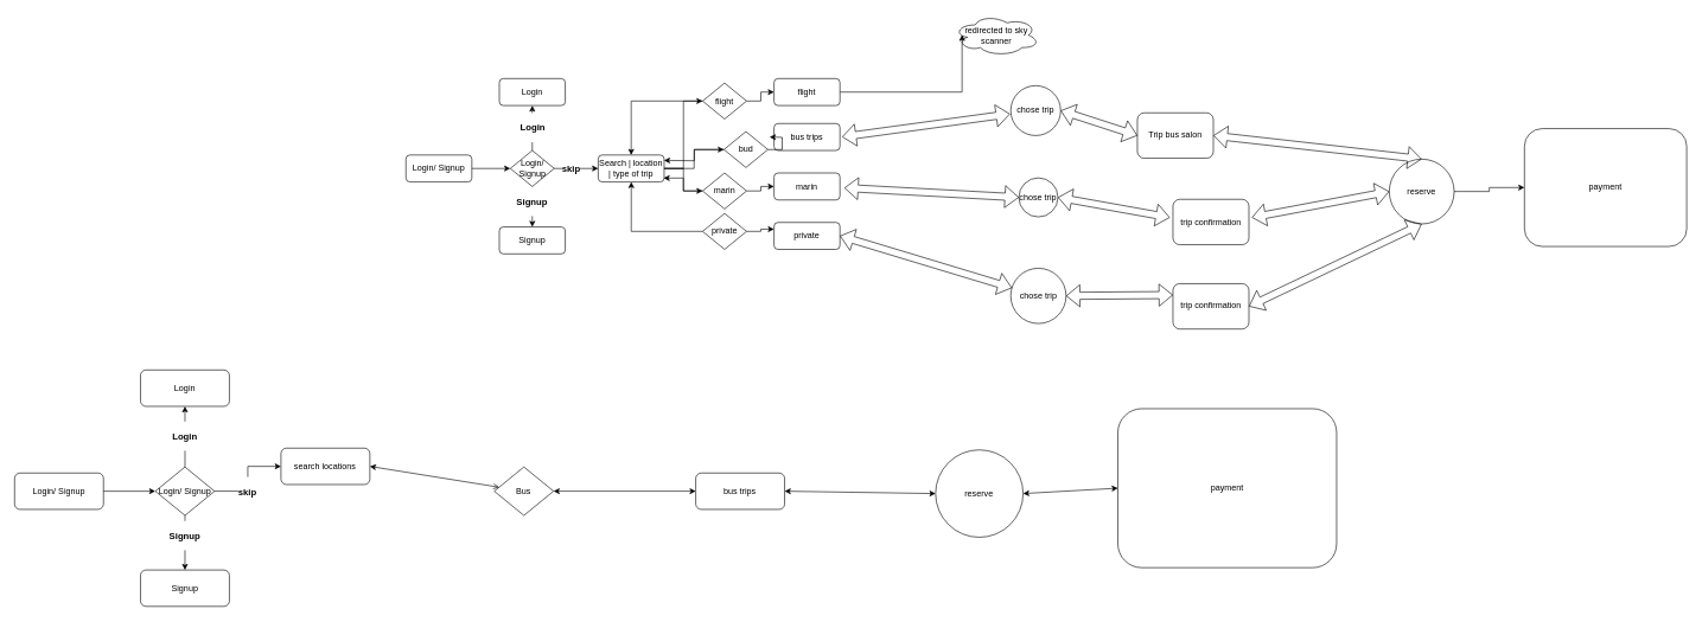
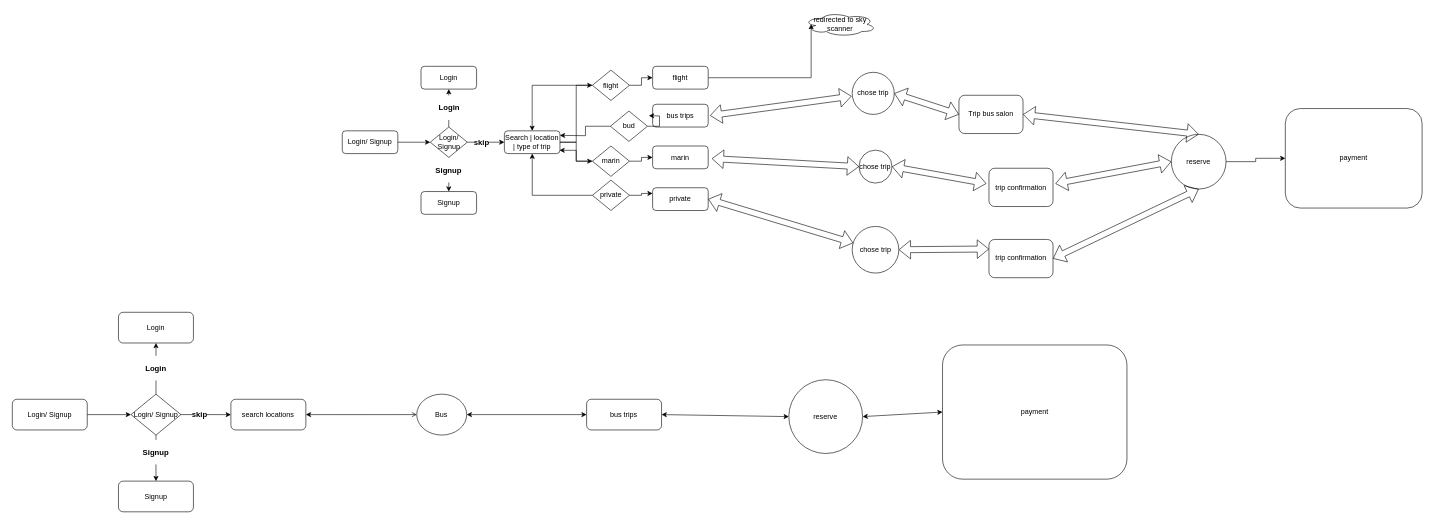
- <mxCell id="2" value="redirected to sky scanner" style="ellipse;shape=cloud;whiteSpace=wrap;html=1;" vertex="1" parent="1"><mxGeometry x="1340" y="20" width="120" height="58" as="geometry" /></mxCell>
+ <mxCell id="2" value="redirected to sky scanner" style="ellipse;shape=cloud;whiteSpace=wrap;html=1;" vertex="1" parent="1"><mxGeometry x="1340" y="20" width="120" height="40" as="geometry" /></mxCell>
- <mxCell id="42" style="edgeStyle=orthogonalEdgeStyle;rounded=0;orthogonalLoop=1;jettySize=auto;html=1;entryX=0;entryY=0.5;entryDx=0;entryDy=0;" edge="1" parent="1" source="28" target="41"><mxGeometry relative="1" as="geometry" /></mxCell>
- <mxCell id="63" value="search locations" style="rounded=1;whiteSpace=wrap;html=1;" vertex="1" parent="54"><mxGeometry x="374.391" y="109.975" width="124.934" height="51.168" as="geometry" /></mxCell>
+ <mxCell id="63" value="search locations" style="rounded=1;whiteSpace=wrap;html=1;" vertex="1" parent="54"><mxGeometry x="364.391" y="144.975" width="124.934" height="51.168" as="geometry" /></mxCell>
- <mxCell id="66" value="Bus" style="rhombus;whiteSpace=wrap;html=1;" vertex="1" parent="54"><mxGeometry x="674.169" y="136.442" width="83.289" height="68.224" as="geometry" /></mxCell>
+ <mxCell id="66" value="Bus" style="ellipse;whiteSpace=wrap;html=1;" vertex="1" parent="54"><mxGeometry x="674.169" y="136.442" width="83.289" height="68.224" as="geometry" /></mxCell>
